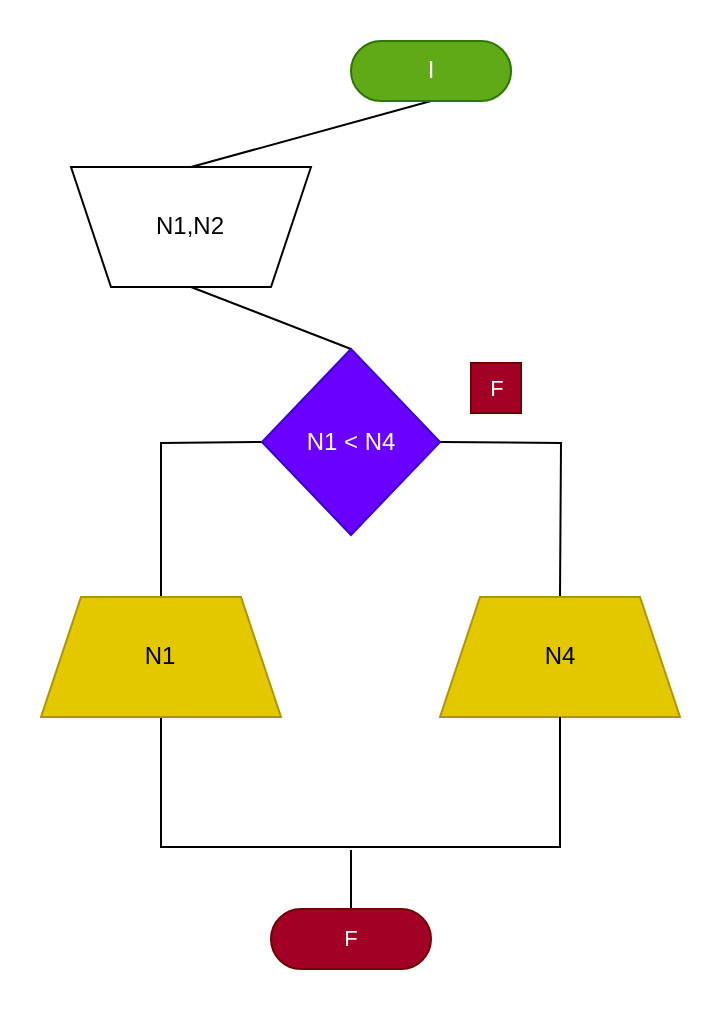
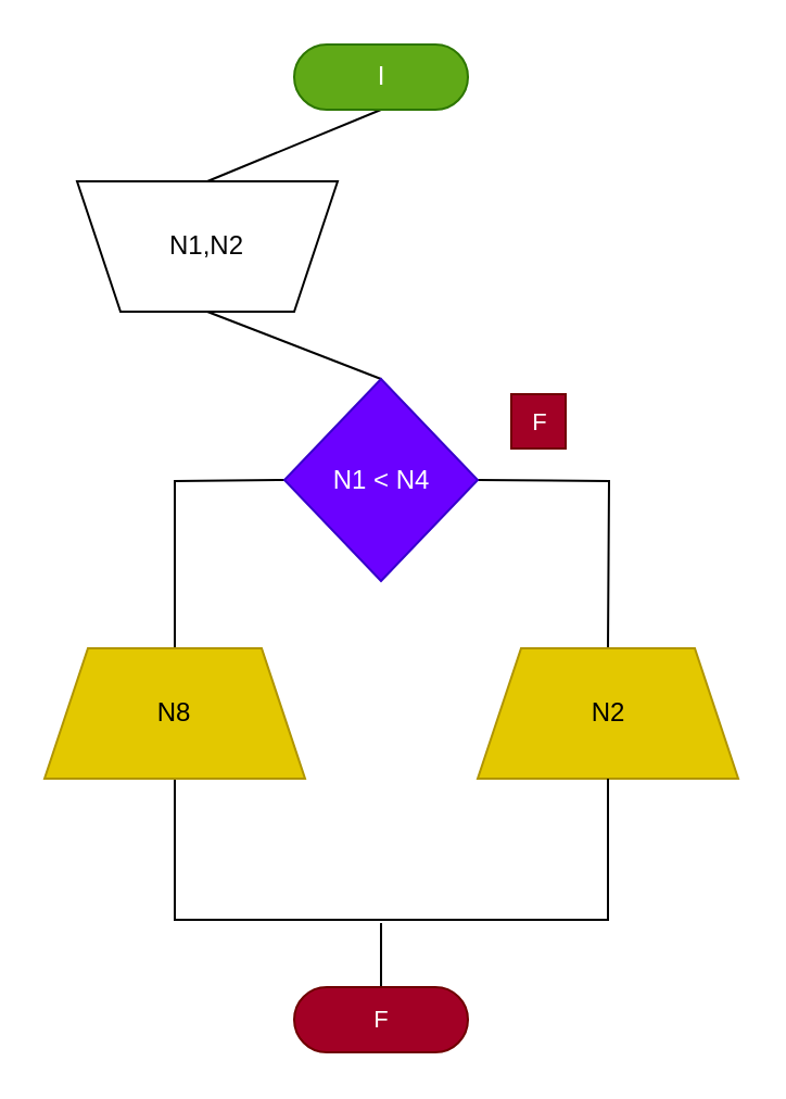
- <mxCell id="3" value="I" style="html=1;dashed=0;whitespace=wrap;shape=mxgraph.dfd.start;fillColor=#60a917;fontColor=#ffffff;strokeColor=#2D7600;" vertex="1" parent="1"><mxGeometry x="175" y="20" width="80" height="30" as="geometry" /></mxCell>
+ <mxCell id="3" value="I" style="html=1;dashed=0;whitespace=wrap;shape=mxgraph.dfd.start;fillColor=#60a917;fontColor=#ffffff;strokeColor=#2D7600;" vertex="1" parent="1"><mxGeometry x="135" y="20" width="80" height="30" as="geometry" /></mxCell>
- <mxCell id="11" value="N1" style="shape=trapezoid;perimeter=trapezoidPerimeter;whiteSpace=wrap;html=1;fixedSize=1;fillColor=#e3c800;fontColor=#000000;strokeColor=#B09500;" vertex="1" parent="1"><mxGeometry x="20" y="298" width="120" height="60" as="geometry" /></mxCell>
+ <mxCell id="11" value="N8" style="shape=trapezoid;perimeter=trapezoidPerimeter;whiteSpace=wrap;html=1;fixedSize=1;fillColor=#e3c800;fontColor=#000000;strokeColor=#B09500;" vertex="1" parent="1"><mxGeometry x="20" y="298" width="120" height="60" as="geometry" /></mxCell>
- <mxCell id="9" value="N4" style="shape=trapezoid;perimeter=trapezoidPerimeter;whiteSpace=wrap;html=1;fixedSize=1;fillColor=#e3c800;fontColor=#000000;strokeColor=#B09500;" vertex="1" parent="1"><mxGeometry x="219.5" y="298" width="120" height="60" as="geometry" /></mxCell>
+ <mxCell id="9" value="N2" style="shape=trapezoid;perimeter=trapezoidPerimeter;whiteSpace=wrap;html=1;fixedSize=1;fillColor=#e3c800;fontColor=#000000;strokeColor=#B09500;" vertex="1" parent="1"><mxGeometry x="219.5" y="298" width="120" height="60" as="geometry" /></mxCell>
